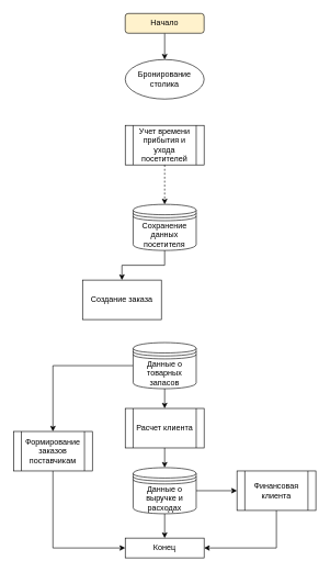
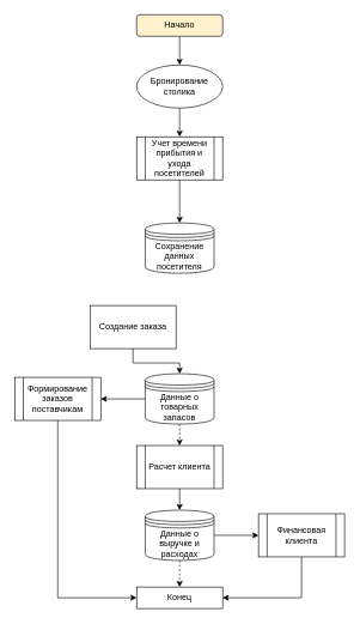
+ <mxCell id="4" style="edgeStyle=orthogonalEdgeStyle;rounded=0;orthogonalLoop=1;jettySize=auto;html=1;exitX=0.5;exitY=1;exitDx=0;exitDy=0;" edge="1" parent="1" source="5" target="7"><mxGeometry relative="1" as="geometry" /></mxCell>
- <mxCell id="6" style="edgeStyle=orthogonalEdgeStyle;rounded=0;orthogonalLoop=1;jettySize=auto;html=1;exitX=0.5;exitY=1;exitDx=0;exitDy=0;dashed=1;" edge="1" parent="1" source="7" target="9"><mxGeometry relative="1" as="geometry" /></mxCell>
+ <mxCell id="6" style="edgeStyle=orthogonalEdgeStyle;rounded=0;orthogonalLoop=1;jettySize=auto;html=1;exitX=0.5;exitY=1;exitDx=0;exitDy=0;" edge="1" parent="1" source="7" target="9"><mxGeometry relative="1" as="geometry" /></mxCell>
- <mxCell id="8" style="edgeStyle=orthogonalEdgeStyle;rounded=0;orthogonalLoop=1;jettySize=auto;html=1;exitX=0.5;exitY=1;exitDx=0;exitDy=0;" edge="1" parent="1" source="9" target="11"><mxGeometry relative="1" as="geometry" /></mxCell>
+ <mxCell id="10" style="edgeStyle=orthogonalEdgeStyle;rounded=0;orthogonalLoop=1;jettySize=auto;html=1;exitX=0.5;exitY=1;exitDx=0;exitDy=0;entryX=0.5;entryY=0;entryDx=0;entryDy=0;" edge="1" parent="1" source="11" target="16"><mxGeometry relative="1" as="geometry" /></mxCell>
- <mxCell id="14" style="edgeStyle=orthogonalEdgeStyle;rounded=0;orthogonalLoop=1;jettySize=auto;html=1;exitX=0.5;exitY=1;exitDx=0;exitDy=0;entryX=0.5;entryY=0;entryDx=0;entryDy=0;" edge="1" parent="1" source="16" target="18"><mxGeometry relative="1" as="geometry" /></mxCell>
+ <mxCell id="14" style="edgeStyle=orthogonalEdgeStyle;rounded=0;orthogonalLoop=1;jettySize=auto;html=1;exitX=0.5;exitY=1;exitDx=0;exitDy=0;entryX=0.5;entryY=0;entryDx=0;entryDy=0;dashed=1;" edge="1" parent="1" source="16" target="18"><mxGeometry relative="1" as="geometry" /></mxCell>
- <mxCell id="13" value="Формирование заказов поставчикам" style="shape=process;whiteSpace=wrap;html=1;backgroundOutline=1;fillColor=none;" vertex="1" parent="1"><mxGeometry x="20" y="655" width="120" height="60" as="geometry" /></mxCell>
+ <mxCell id="13" value="Формирование заказов поставчикам" style="shape=process;whiteSpace=wrap;html=1;backgroundOutline=1;fillColor=none;" vertex="1" parent="1"><mxGeometry x="20" y="525" width="120" height="60" as="geometry" /></mxCell>
- <mxCell id="19" style="edgeStyle=orthogonalEdgeStyle;rounded=0;orthogonalLoop=1;jettySize=auto;html=1;exitX=0.5;exitY=1;exitDx=0;exitDy=0;entryX=0.5;entryY=0;entryDx=0;entryDy=0;" edge="1" parent="1" source="21" target="24"><mxGeometry relative="1" as="geometry" /></mxCell>
+ <mxCell id="19" style="edgeStyle=orthogonalEdgeStyle;rounded=0;orthogonalLoop=1;jettySize=auto;html=1;exitX=0.5;exitY=1;exitDx=0;exitDy=0;entryX=0.5;entryY=0;entryDx=0;entryDy=0;dashed=1;" edge="1" parent="1" source="21" target="24"><mxGeometry relative="1" as="geometry" /></mxCell>
